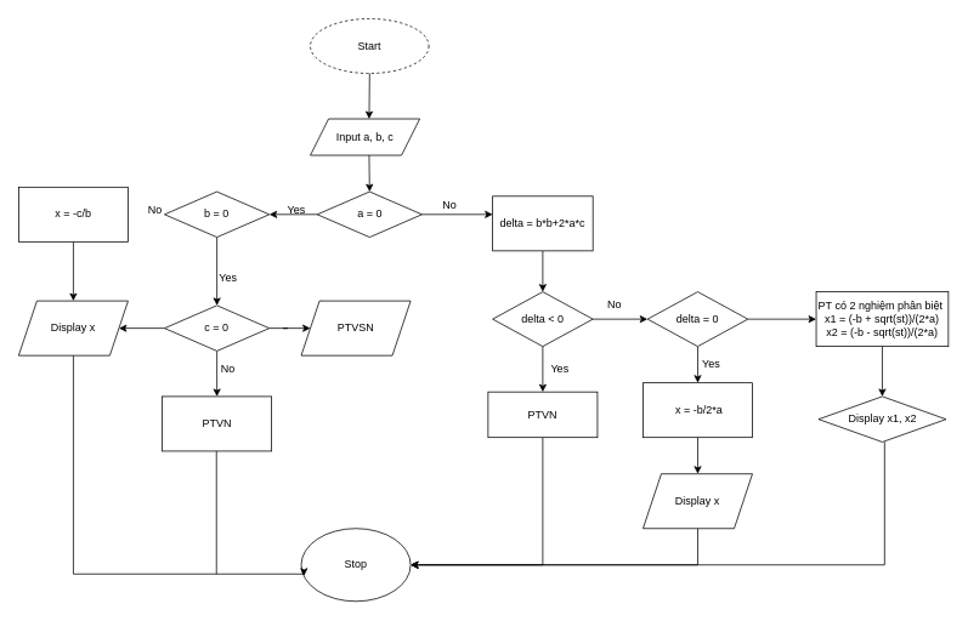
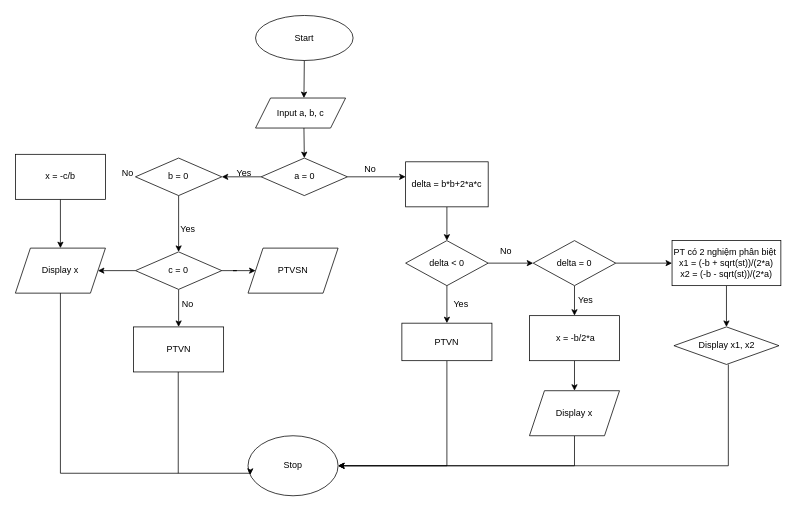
- <mxCell id="3" value="Start" style="ellipse;whiteSpace=wrap;html=1;dashed=1;" vertex="1" parent="1"><mxGeometry x="340" width="130" height="60" as="geometry" y="20" /></mxCell>
+ <mxCell id="3" value="Start" style="ellipse;whiteSpace=wrap;html=1;" vertex="1" parent="1"><mxGeometry x="340" width="130" height="60" as="geometry" y="20" /></mxCell>
